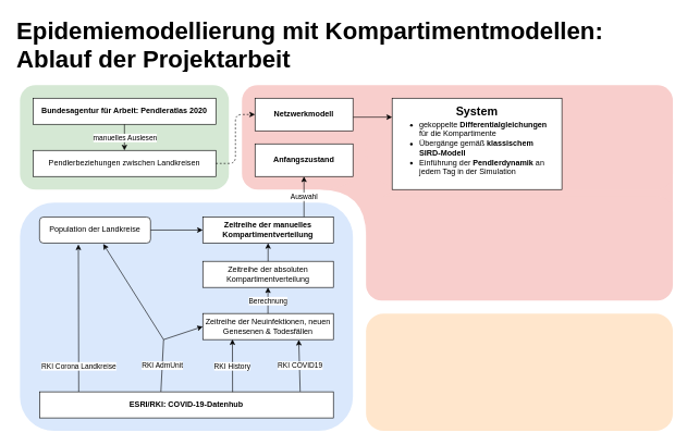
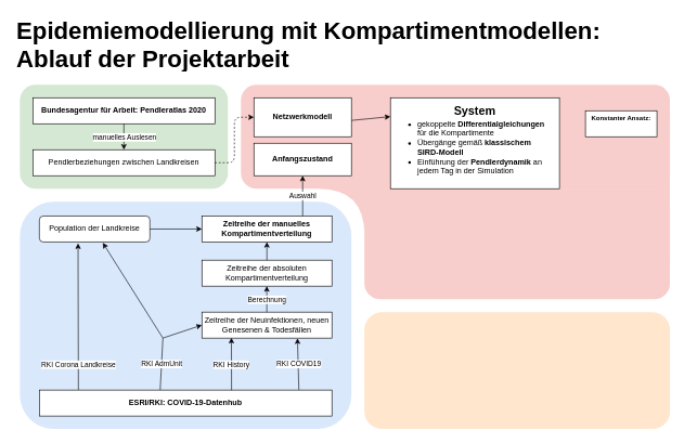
- <mxCell id="32" value="&lt;b&gt;Netzwerkmodell&lt;br&gt;&lt;/b&gt;" style="rounded=0;whiteSpace=wrap;html=1;" vertex="1" parent="1"><mxGeometry x="390" y="150" width="150" height="50" as="geometry" /></mxCell>
+ <mxCell id="32" value="&lt;b&gt;Netzwerkmodell&lt;br&gt;&lt;/b&gt;" style="rounded=0;whiteSpace=wrap;html=1;" vertex="1" parent="1"><mxGeometry x="390" y="150" width="150" height="60" as="geometry" /></mxCell>
+ <mxCell id="42" value="&lt;font size=&quot;1&quot;&gt;&lt;b&gt;Konstanter Ansatz:&lt;br&gt;&lt;br&gt;&lt;/b&gt;&lt;/font&gt;" style="rounded=0;whiteSpace=wrap;html=1;fontSize=18;strokeWidth=1;" vertex="1" parent="1"><mxGeometry x="900" y="170" width="110" height="40" as="geometry" /></mxCell>
